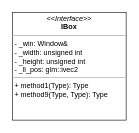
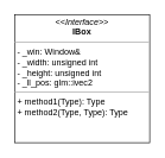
- <mxCell id="2" value="&lt;p style=&quot;margin:0px;margin-top:4px;text-align:center;&quot;&gt;&lt;i&gt;&amp;lt;&amp;lt;Interface&amp;gt;&amp;gt;&lt;/i&gt;&lt;br&gt;&lt;b&gt;IBox&lt;/b&gt;&lt;/p&gt;&lt;hr size=&quot;1&quot;&gt;&lt;p style=&quot;margin:0px;margin-left:4px;&quot;&gt;- _win: Window&amp;amp;&lt;/p&gt;&lt;p style=&quot;margin:0px;margin-left:4px;&quot;&gt;- _width: unsigned int&lt;/p&gt;&lt;p style=&quot;margin:0px;margin-left:4px;&quot;&gt;- _height: unsigned int&lt;/p&gt;&lt;p style=&quot;margin:0px;margin-left:4px;&quot;&gt;- _ll_pos: glm::ivec2&lt;/p&gt;&lt;hr size=&quot;1&quot;&gt;&lt;p style=&quot;margin:0px;margin-left:4px;&quot;&gt;+ method1(Type): Type&lt;br&gt;+ method9(Type, Type): Type&lt;/p&gt;" style="verticalAlign=top;align=left;overflow=fill;fontSize=12;fontFamily=Helvetica;html=1;" vertex="1" parent="1"><mxGeometry x="20" y="20" width="190" height="180" as="geometry" /></mxCell>
+ <mxCell id="2" value="&lt;p style=&quot;margin:0px;margin-top:4px;text-align:center;&quot;&gt;&lt;i&gt;&amp;lt;&amp;lt;Interface&amp;gt;&amp;gt;&lt;/i&gt;&lt;br&gt;&lt;b&gt;IBox&lt;/b&gt;&lt;/p&gt;&lt;hr size=&quot;1&quot;&gt;&lt;p style=&quot;margin:0px;margin-left:4px;&quot;&gt;- _win: Window&amp;amp;&lt;/p&gt;&lt;p style=&quot;margin:0px;margin-left:4px;&quot;&gt;- _width: unsigned int&lt;/p&gt;&lt;p style=&quot;margin:0px;margin-left:4px;&quot;&gt;- _height: unsigned int&lt;/p&gt;&lt;p style=&quot;margin:0px;margin-left:4px;&quot;&gt;- _ll_pos: glm::ivec2&lt;/p&gt;&lt;hr size=&quot;1&quot;&gt;&lt;p style=&quot;margin:0px;margin-left:4px;&quot;&gt;+ method1(Type): Type&lt;br&gt;+ method2(Type, Type): Type&lt;/p&gt;" style="verticalAlign=top;align=left;overflow=fill;fontSize=12;fontFamily=Helvetica;html=1;" vertex="1" parent="1"><mxGeometry x="20" y="20" width="190" height="180" as="geometry" /></mxCell>
